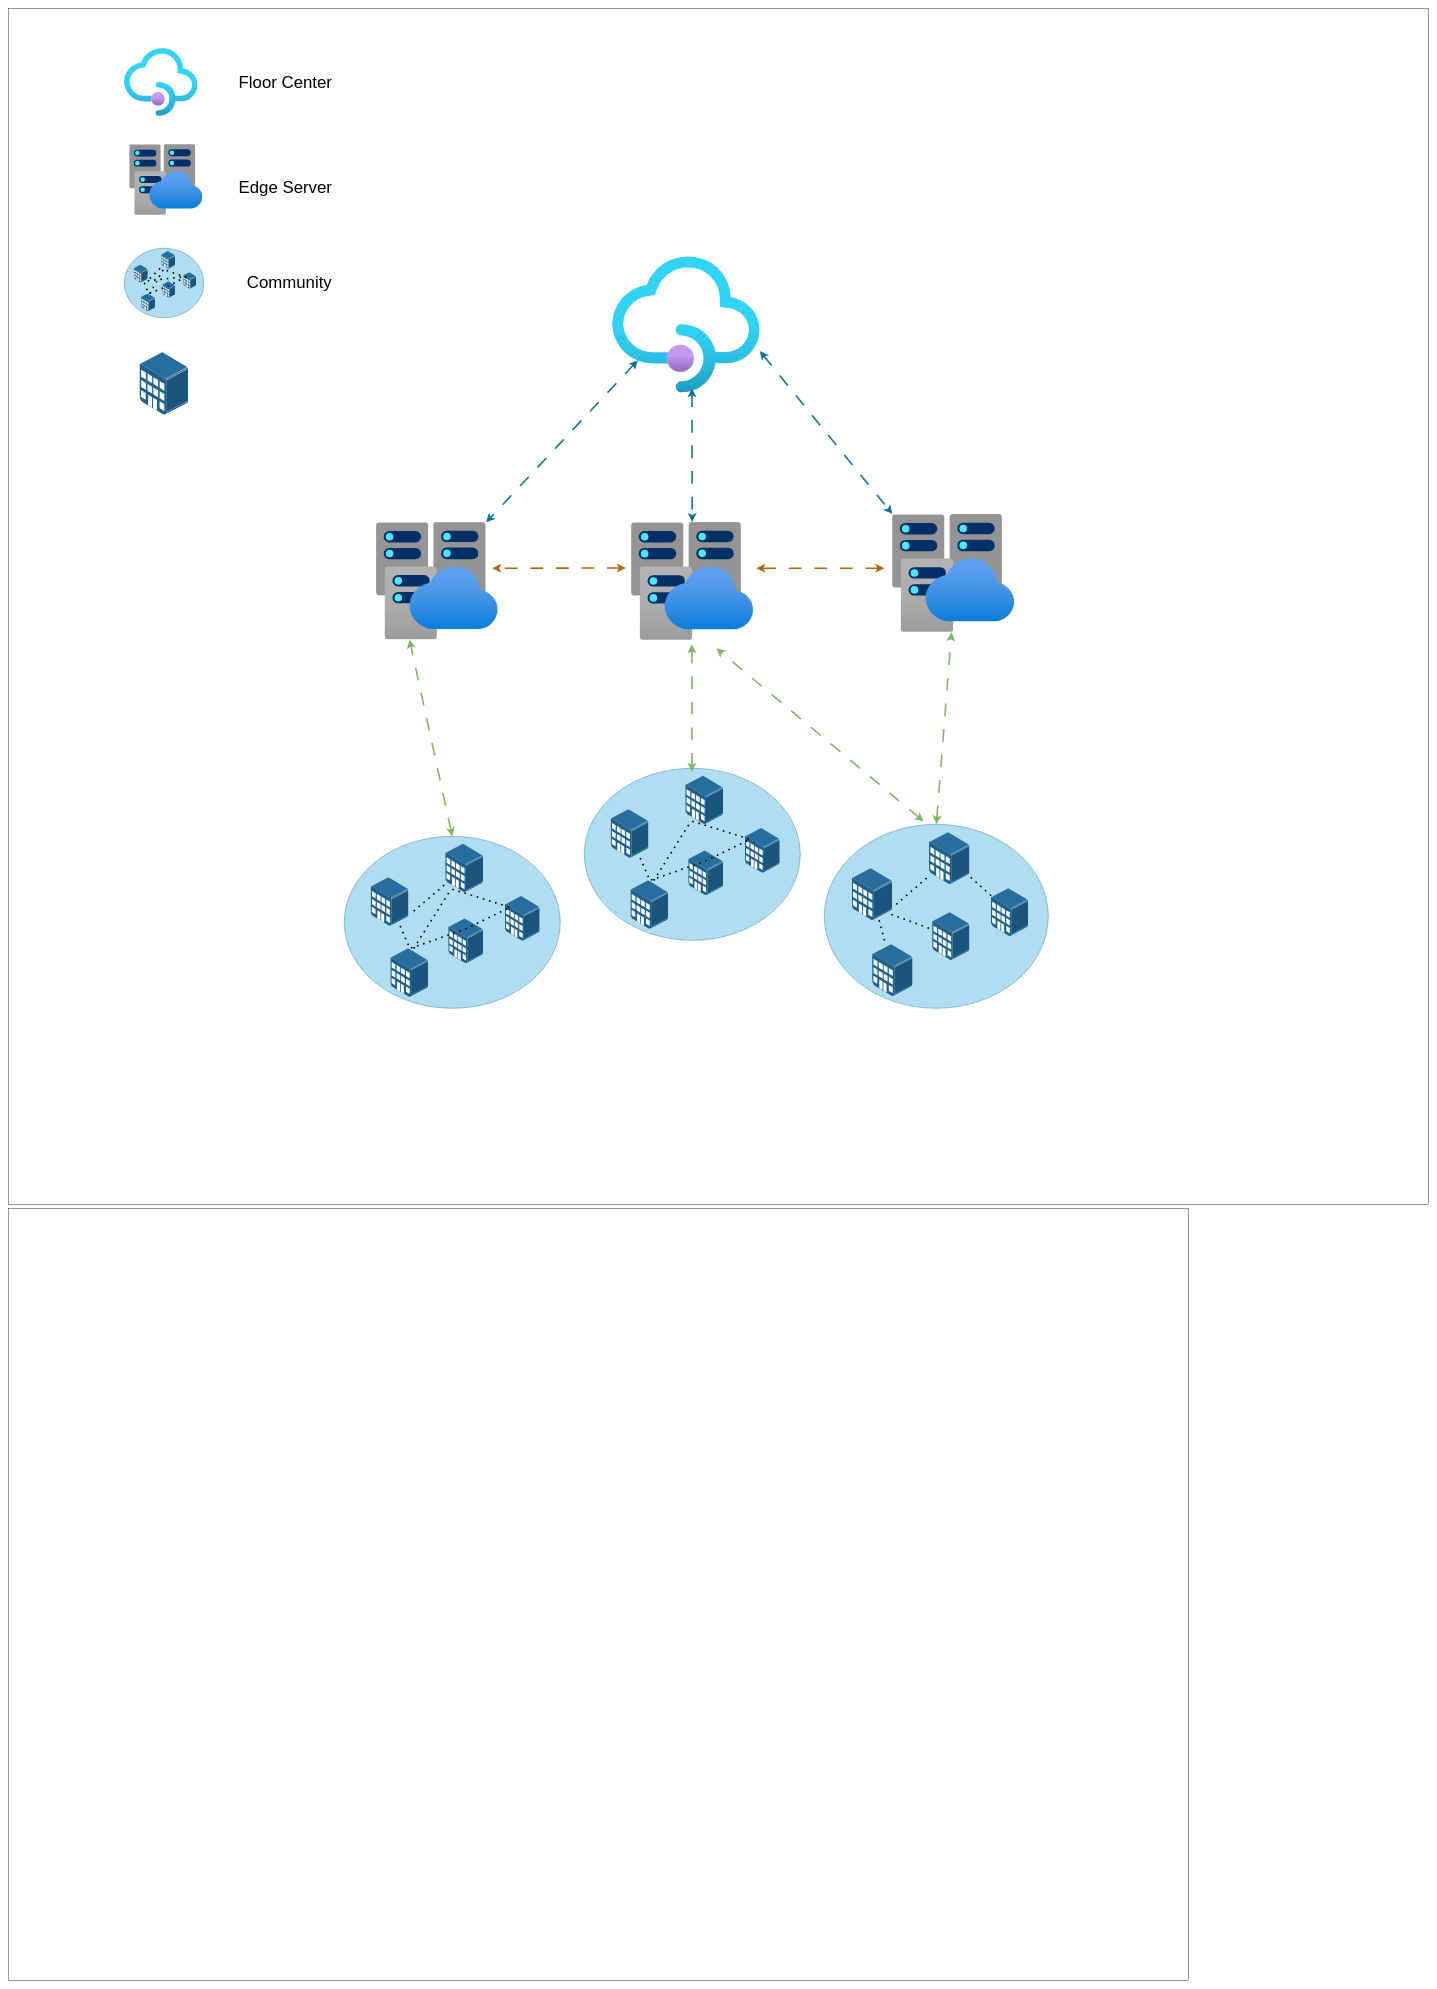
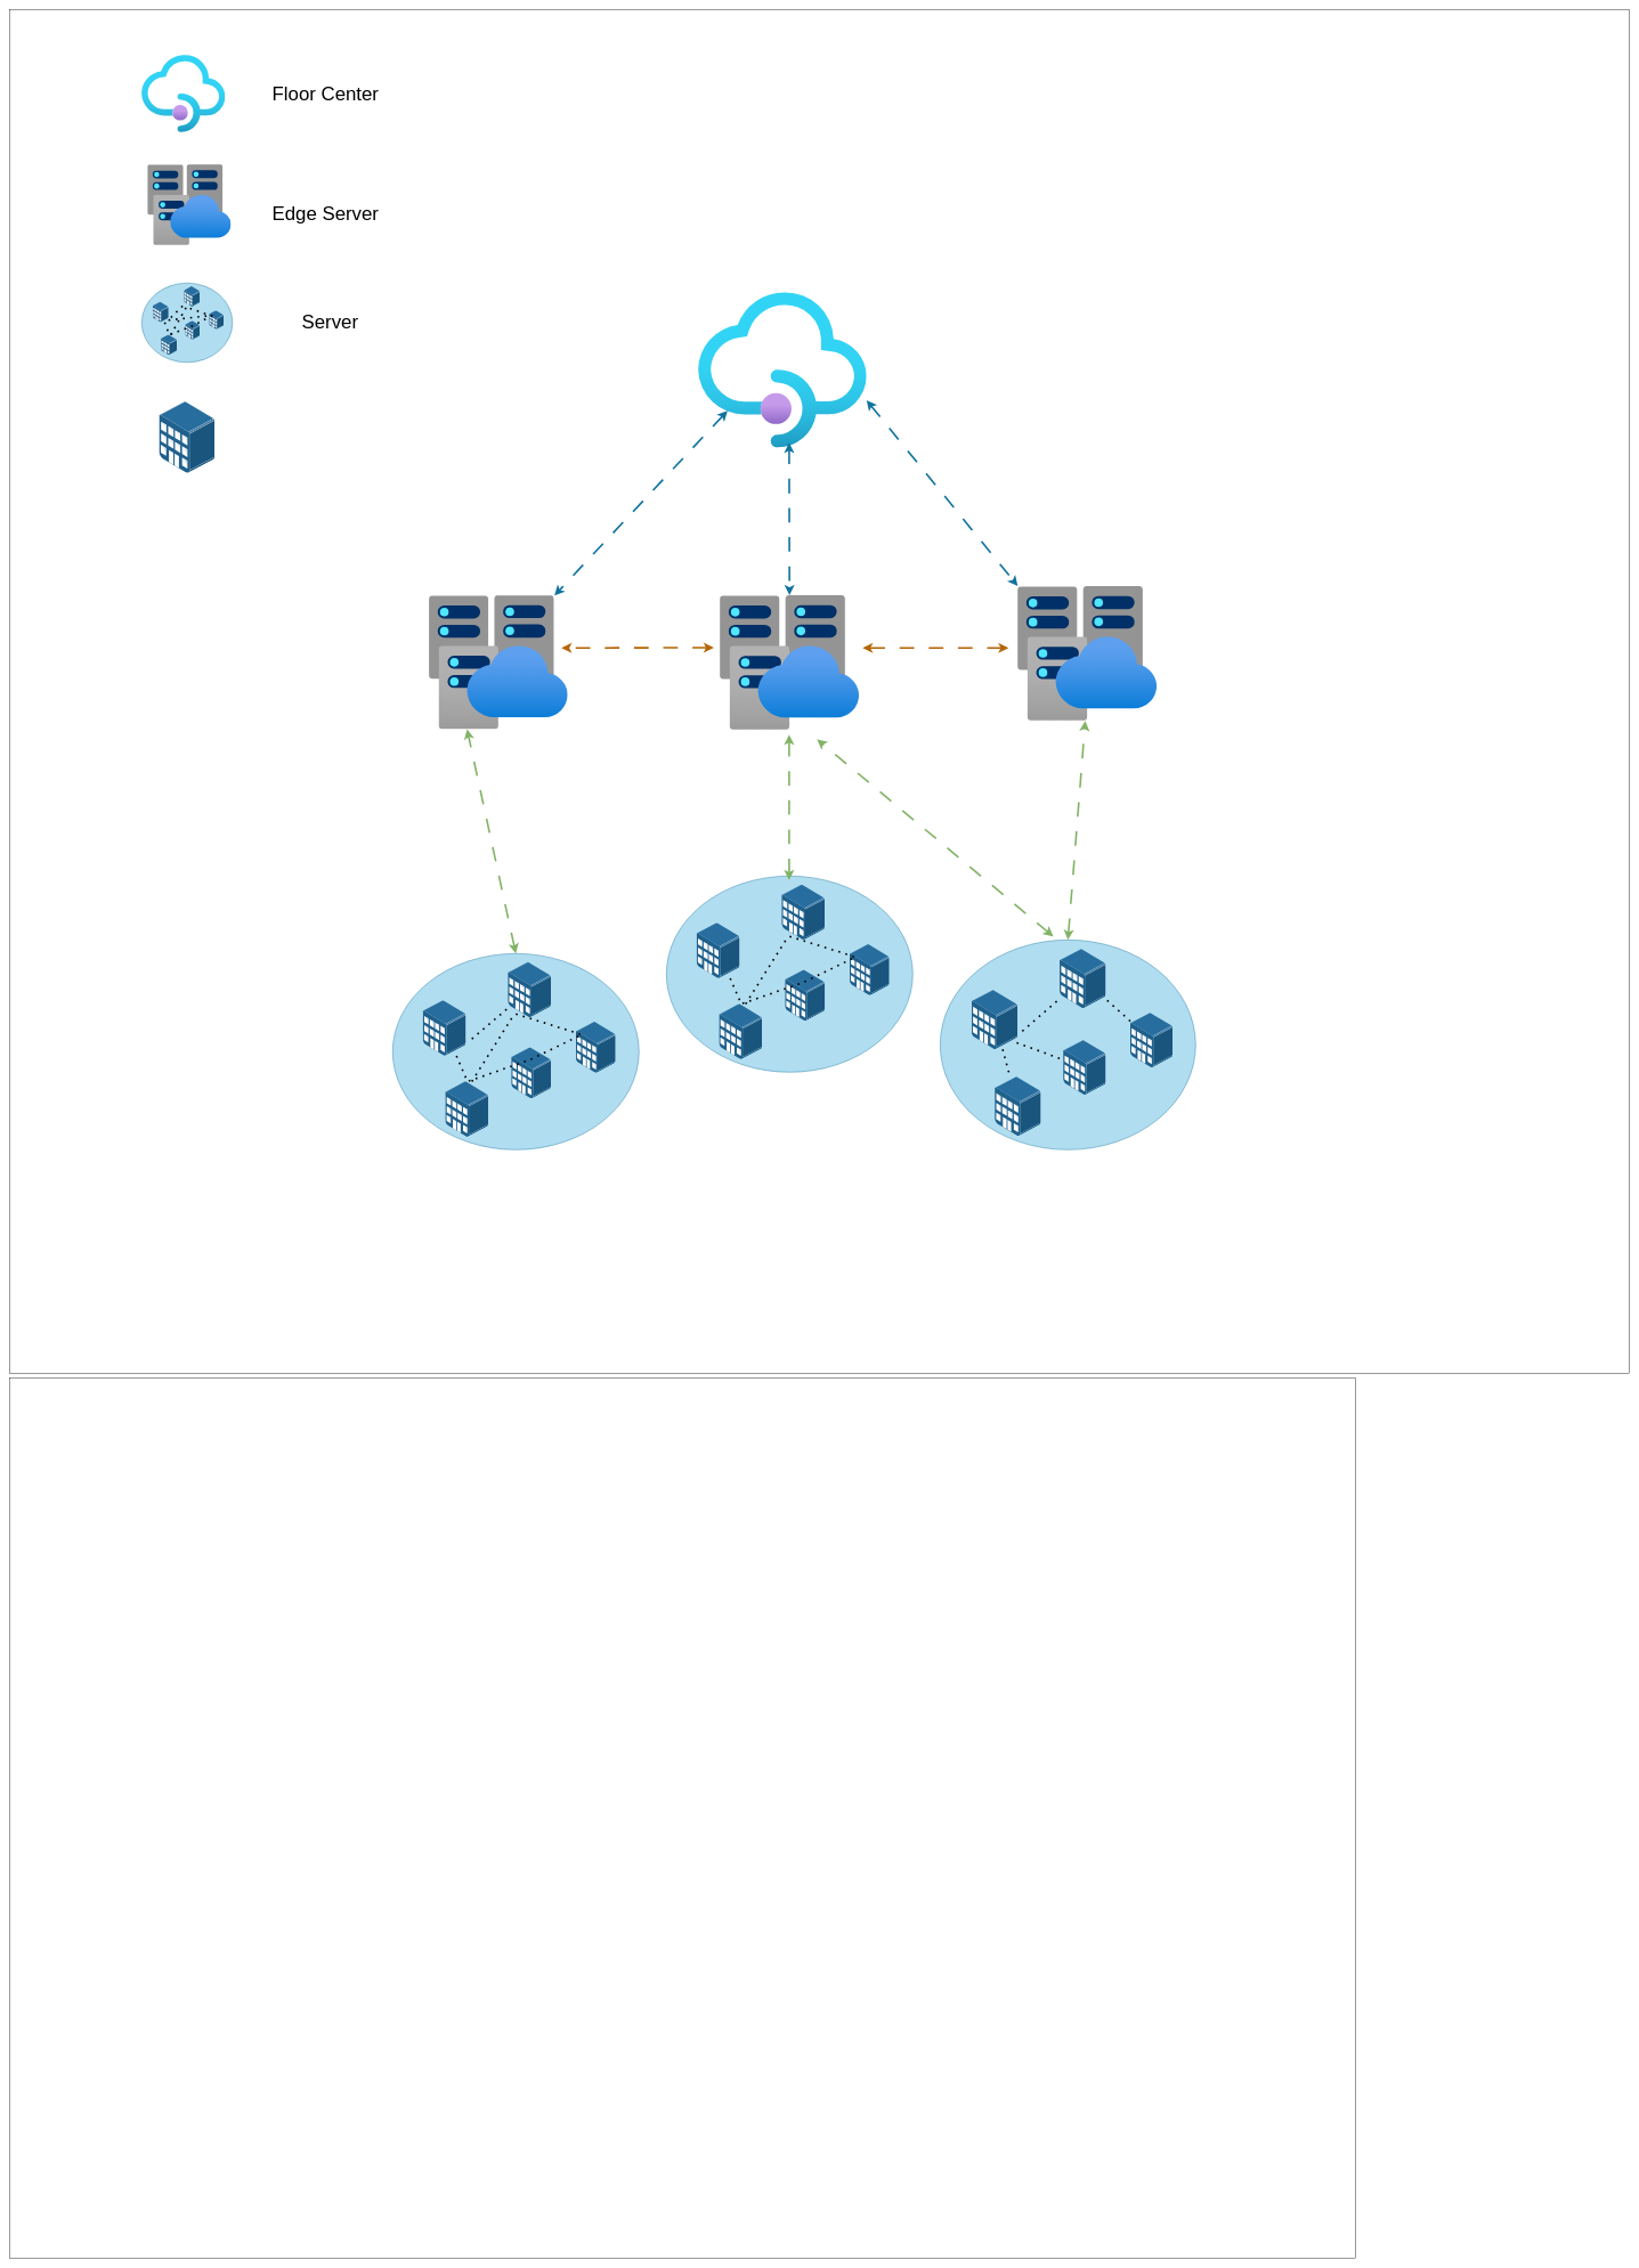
- <mxCell id="66" value="&lt;font style=&quot;font-size: 42px;&quot;&gt;Community&lt;/font&gt;" style="text;html=1;align=center;verticalAlign=middle;whiteSpace=wrap;rounded=0;fontSize=38;" vertex="1" parent="48"><mxGeometry x="253" y="531.98" width="320" height="110" as="geometry" /></mxCell>
+ <mxCell id="66" value="&lt;font style=&quot;font-size: 42px;&quot;&gt;Server&lt;/font&gt;" style="text;html=1;align=center;verticalAlign=middle;whiteSpace=wrap;rounded=0;fontSize=38;" vertex="1" parent="48"><mxGeometry x="253" y="531.98" width="320" height="110" as="geometry" /></mxCell>
